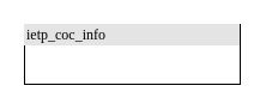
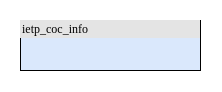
- <mxCell id="2" value="&lt;div style=&quot;box-sizing:border-box;width:100%;background:#e4e4e4;padding:2px;&quot;&gt;ietp_coc_info&lt;br&gt;&lt;/div&gt;" style="verticalAlign=top;align=left;overflow=fill;html=1;rounded=0;shadow=0;comic=0;labelBackgroundColor=none;strokeWidth=1;fontFamily=Verdana;fontSize=12" vertex="1" parent="1"><mxGeometry x="20" y="20" width="180" height="50" as="geometry" /></mxCell>
+ <mxCell id="2" value="&lt;div style=&quot;box-sizing:border-box;width:100%;background:#e4e4e4;padding:2px;&quot;&gt;ietp_coc_info&lt;br&gt;&lt;/div&gt;" style="verticalAlign=top;align=left;overflow=fill;html=1;rounded=0;shadow=0;comic=0;labelBackgroundColor=none;strokeWidth=1;fontFamily=Verdana;fontSize=12;fillColor=#dae8fc;" vertex="1" parent="1"><mxGeometry x="20" y="20" width="180" height="50" as="geometry" /></mxCell>
